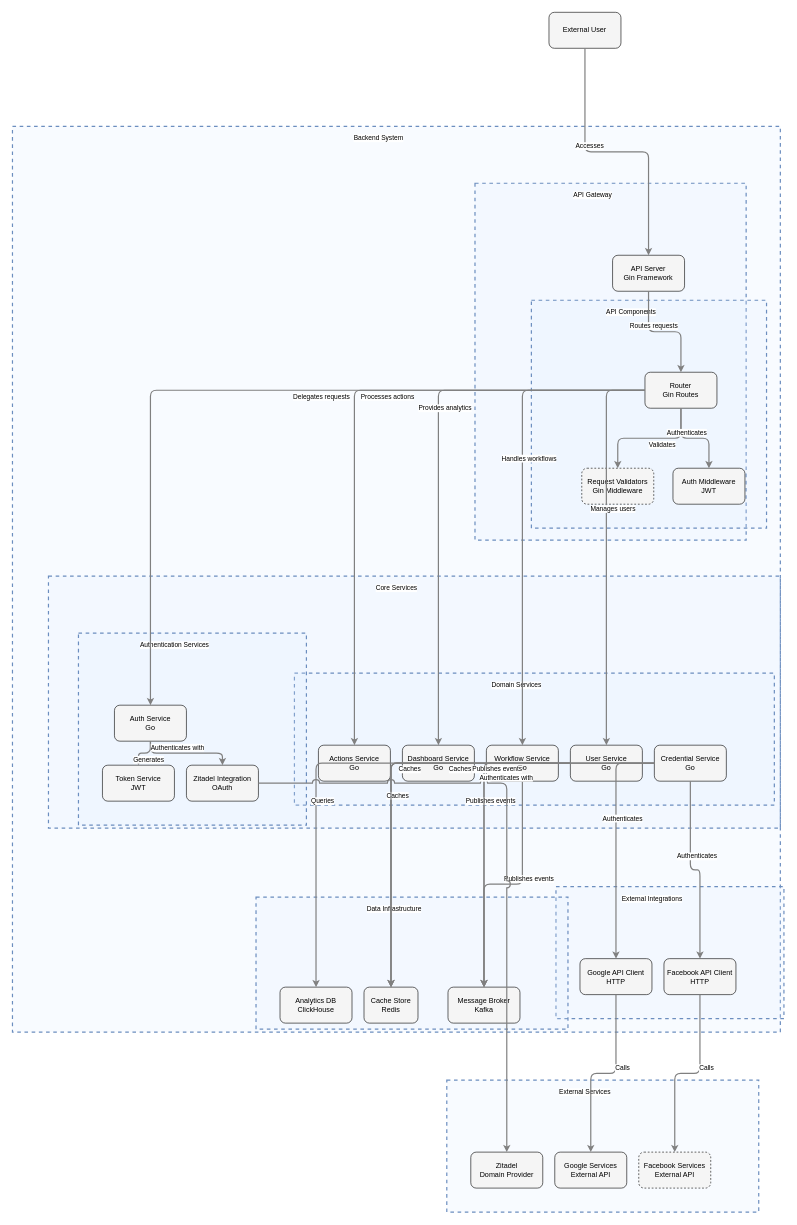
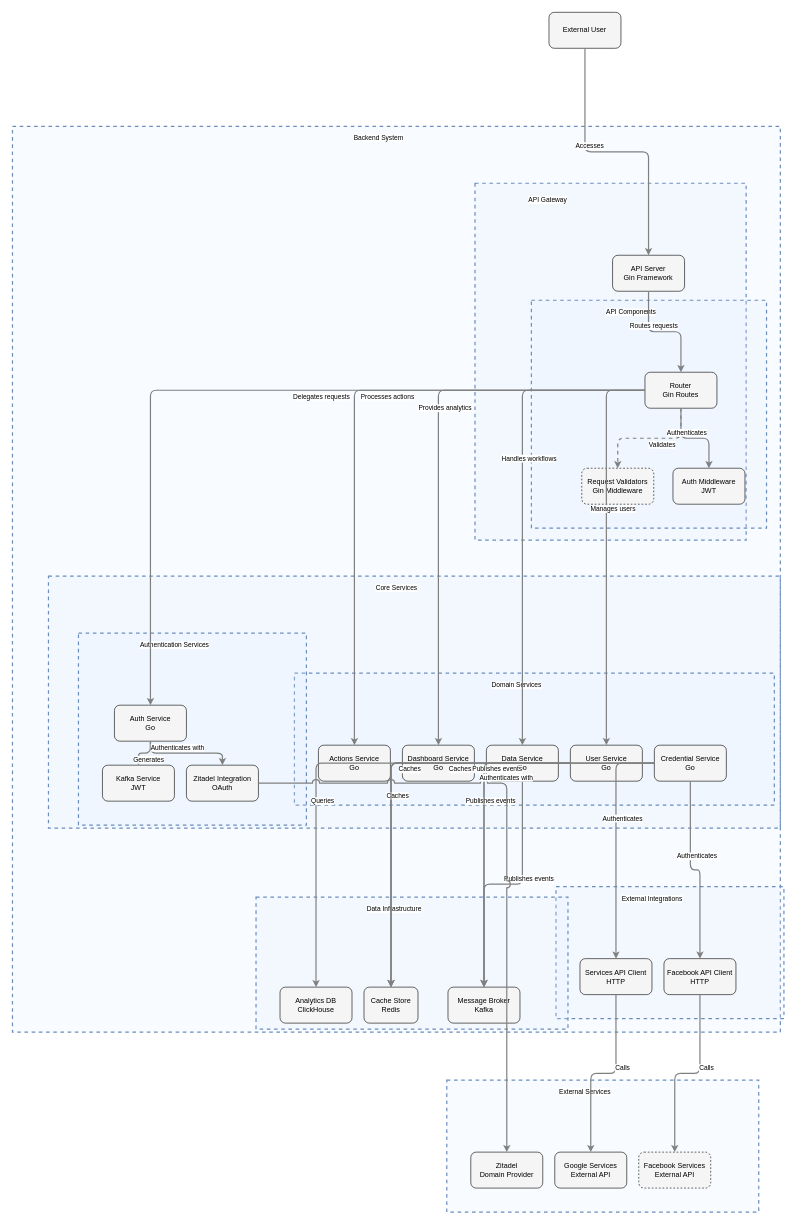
- <mxCell id="15" value="API Gateway" style="edgeLabel;html=1;align=center;verticalAlign=middle;resizable=0;labelBackgroundColor=white;spacing=5" vertex="1" parent="18"><mxGeometry x="779" y="103" width="376" height="24" as="geometry" /></mxCell>
+ <mxCell id="15" value="API Gateway" style="edgeLabel;html=1;align=center;verticalAlign=middle;resizable=0;labelBackgroundColor=white;spacing=5" vertex="1" parent="18"><mxGeometry x="779" y="103" width="225" height="40" as="geometry" /></mxCell>
- <mxCell id="45" style="edgeStyle=orthogonalEdgeStyle;rounded=1;orthogonalLoop=1;jettySize=auto;html=1;strokeColor=#808080;strokeWidth=2;jumpStyle=arc;jumpSize=10;spacing=15;labelBackgroundColor=white;labelBorderColor=none" edge="1" parent="1" source="30" target="32"><mxGeometry relative="1" as="geometry" /></mxCell>
+ <mxCell id="45" style="edgeStyle=orthogonalEdgeStyle;rounded=1;orthogonalLoop=1;jettySize=auto;html=1;strokeColor=#808080;strokeWidth=2;jumpStyle=arc;jumpSize=10;spacing=15;labelBackgroundColor=white;labelBorderColor=none;dashed=1;" edge="1" parent="1" source="30" target="32"><mxGeometry relative="1" as="geometry" /></mxCell>
- <mxCell id="37" value="Workflow Service&lt;br&gt;Go" style="rounded=1;whiteSpace=wrap;html=1;fillColor=#f5f5f5" vertex="1" parent="2"><mxGeometry x="320" y="120" width="120" height="60" as="geometry" /></mxCell>
+ <mxCell id="37" value="Data Service&lt;br&gt;Go" style="rounded=1;whiteSpace=wrap;html=1;fillColor=#f5f5f5" vertex="1" parent="2"><mxGeometry x="320" y="120" width="120" height="60" as="geometry" /></mxCell>
- <mxCell id="34" value="Token Service&lt;br&gt;JWT" style="rounded=1;whiteSpace=wrap;html=1;fillColor=#f5f5f5" vertex="1" parent="4"><mxGeometry x="40" y="220" width="120" height="60" as="geometry" /></mxCell>
+ <mxCell id="34" value="Kafka Service&lt;br&gt;JWT" style="rounded=1;whiteSpace=wrap;html=1;fillColor=#f5f5f5" vertex="1" parent="4"><mxGeometry x="40" y="220" width="120" height="60" as="geometry" /></mxCell>
- <mxCell id="28" value="Google API Client&lt;br&gt;HTTP" style="rounded=1;whiteSpace=wrap;html=1;fillColor=#f5f5f5" vertex="1" parent="8"><mxGeometry x="40" y="120" width="120" height="60" as="geometry" /></mxCell>
+ <mxCell id="28" value="Services API Client&lt;br&gt;HTTP" style="rounded=1;whiteSpace=wrap;html=1;fillColor=#f5f5f5" vertex="1" parent="8"><mxGeometry x="40" y="120" width="120" height="60" as="geometry" /></mxCell>
